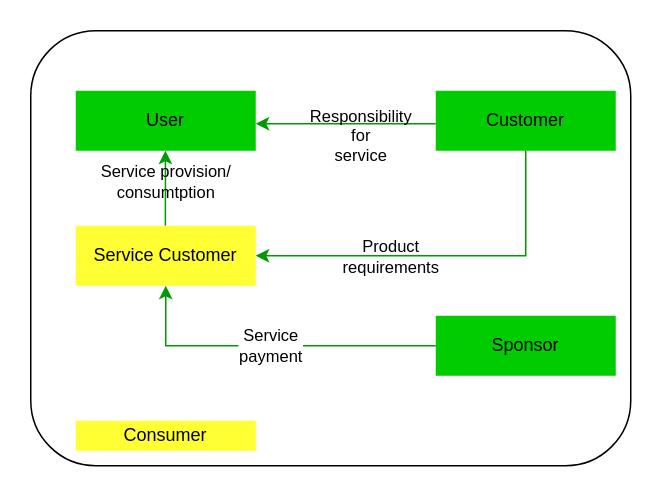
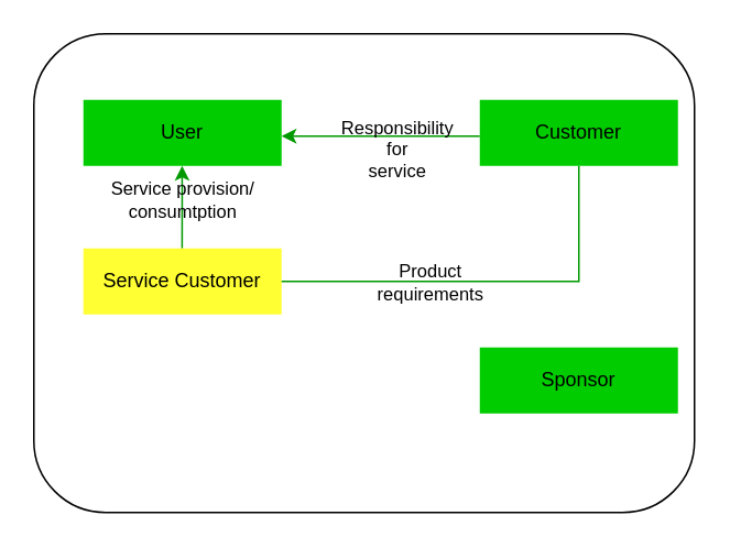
- <mxCell id="7" style="edgeStyle=orthogonalEdgeStyle;rounded=0;orthogonalLoop=1;jettySize=auto;html=1;entryX=1;entryY=0.5;entryDx=0;entryDy=0;exitX=0.5;exitY=1;exitDx=0;exitDy=0;strokeColor=#009900;" edge="1" parent="1" source="10" target="5"><mxGeometry relative="1" as="geometry" /></mxCell>
+ <mxCell id="7" style="edgeStyle=orthogonalEdgeStyle;rounded=0;orthogonalLoop=1;jettySize=auto;html=1;entryX=1;entryY=0.5;entryDx=0;entryDy=0;exitX=0.5;exitY=1;exitDx=0;exitDy=0;strokeColor=#009900;endArrow=none;" edge="1" parent="1" source="10" target="5"><mxGeometry relative="1" as="geometry" /></mxCell>
- <mxCell id="11" value="Service &lt;br&gt;payment" style="edgeStyle=orthogonalEdgeStyle;rounded=0;orthogonalLoop=1;jettySize=auto;html=1;entryX=0.5;entryY=1;entryDx=0;entryDy=0;strokeColor=#009900;" edge="1" parent="1" source="12" target="5"><mxGeometry relative="1" as="geometry" /></mxCell>
- <mxCell id="13" value="Consumer" style="rounded=0;whiteSpace=wrap;html=1;fillColor=#FFFF33;strokeColor=none;" vertex="1" parent="1"><mxGeometry x="50" y="280" width="120" height="20" as="geometry" /></mxCell>
